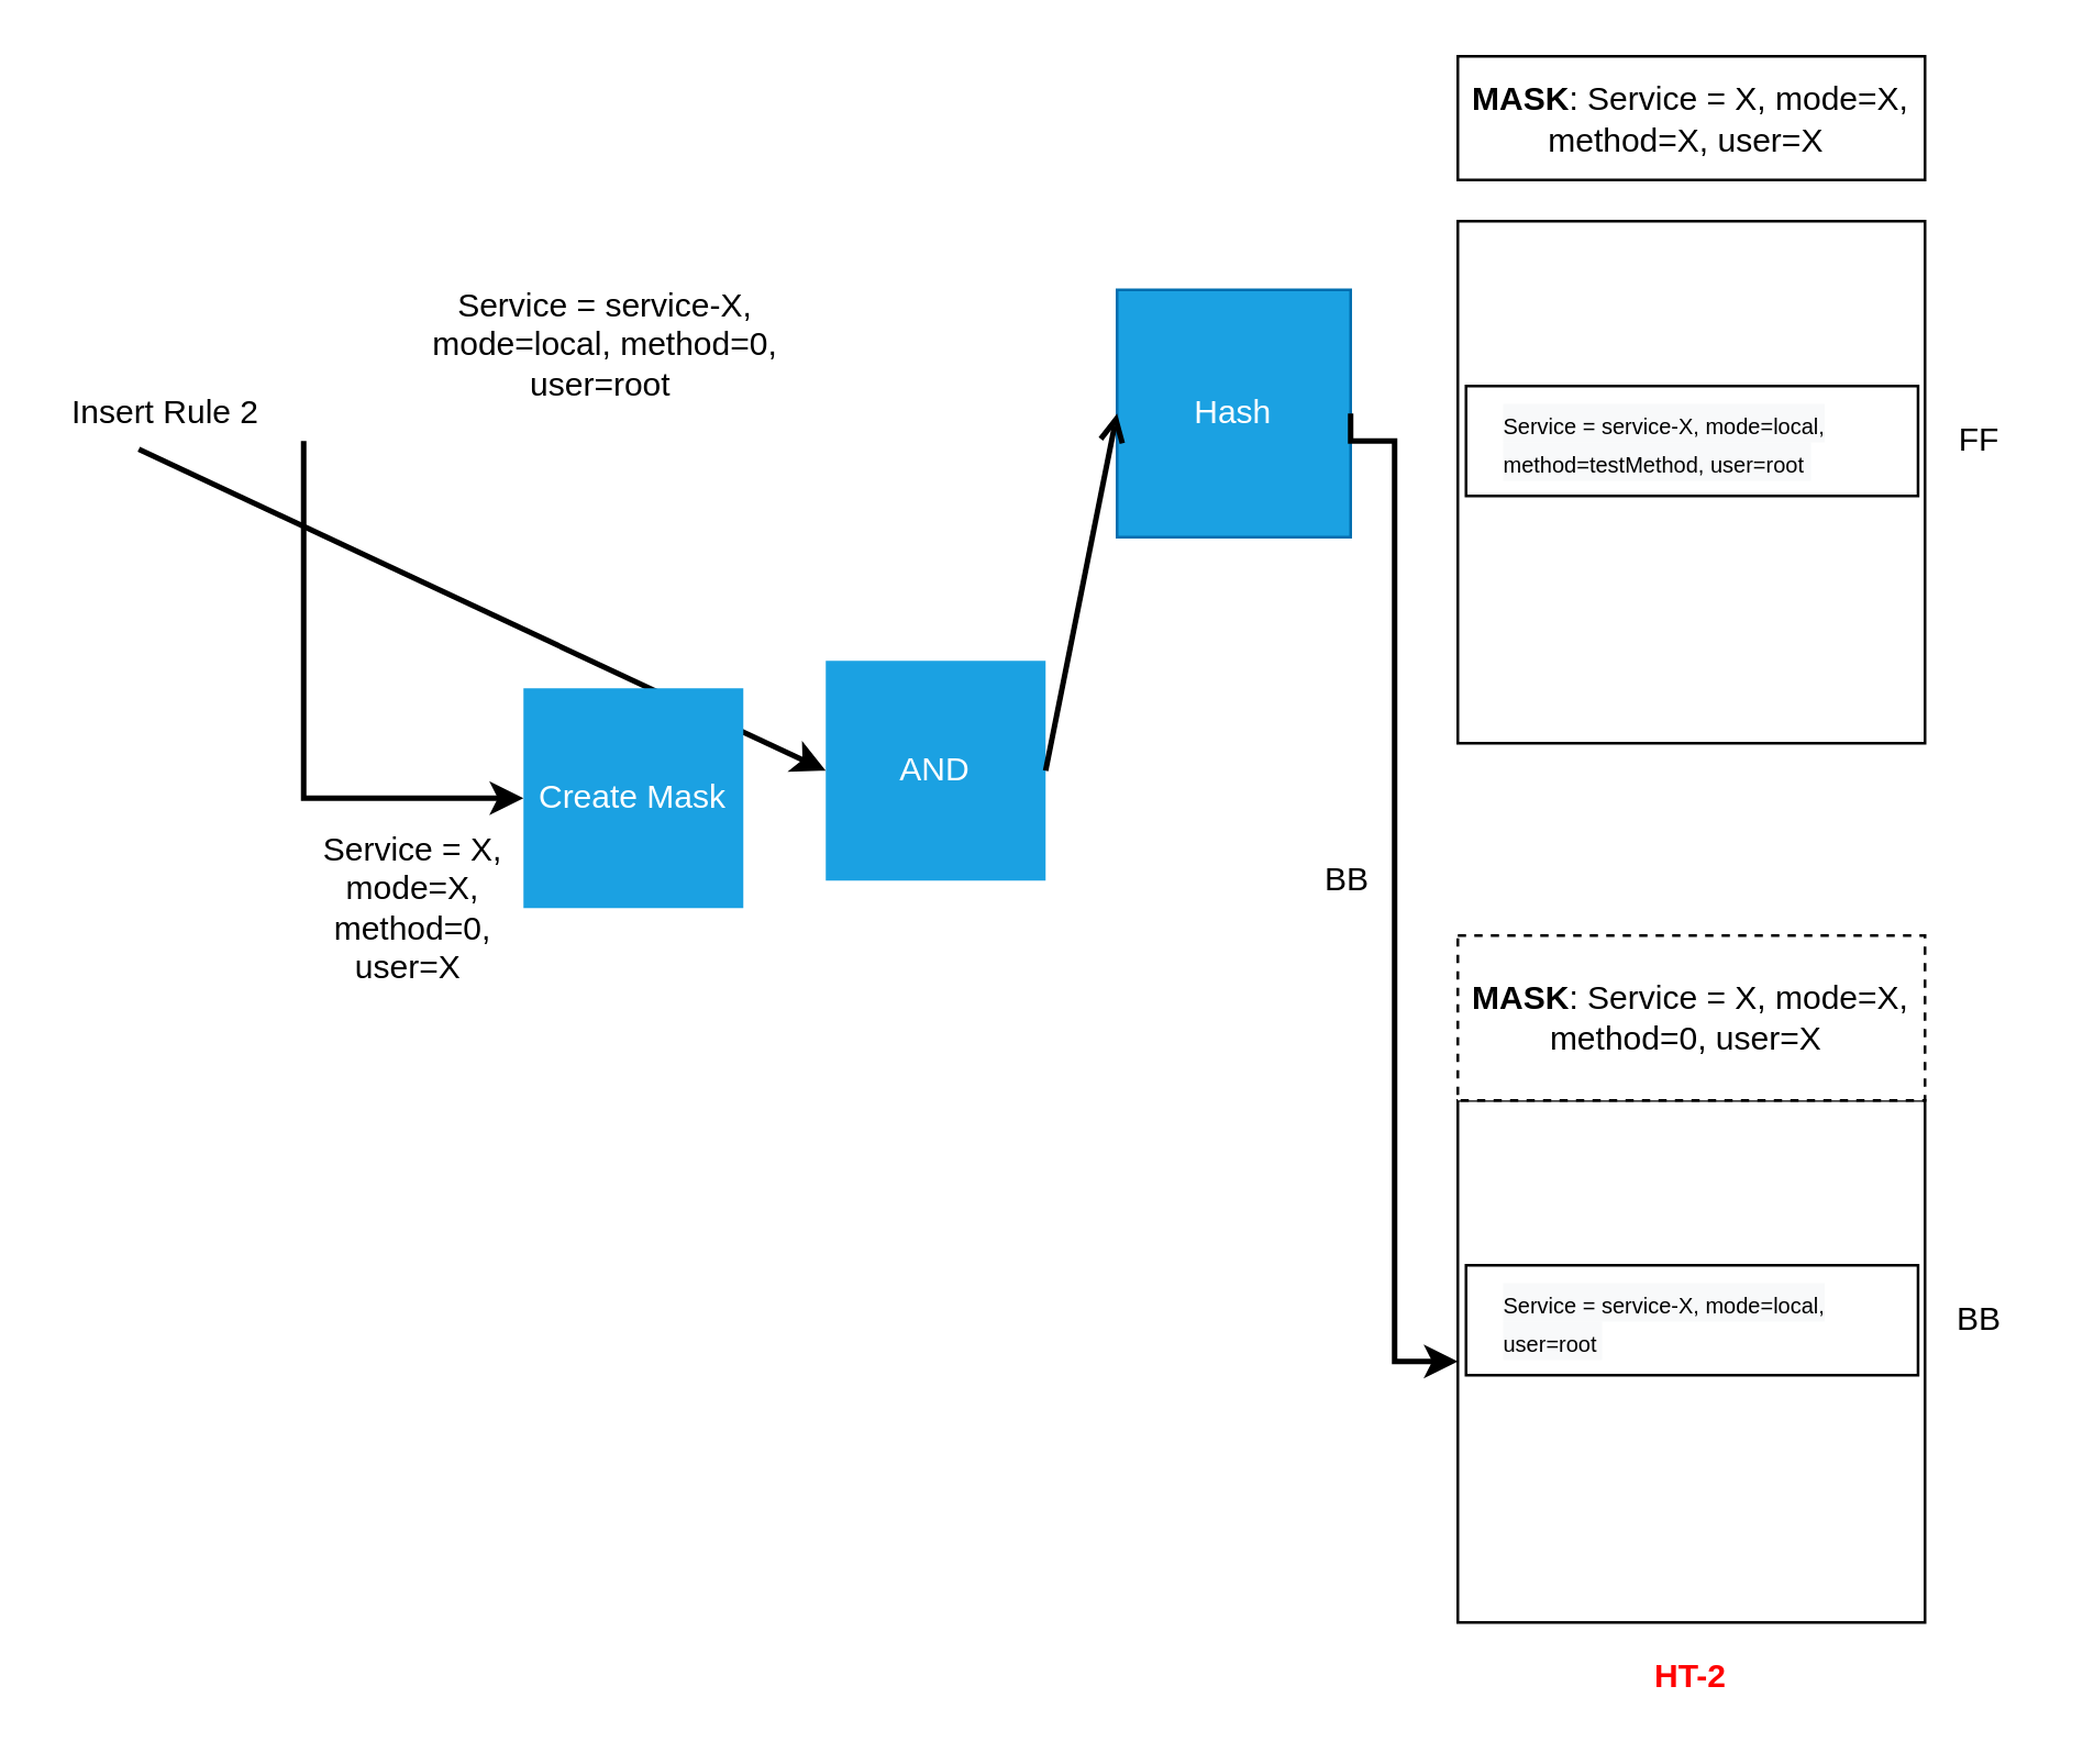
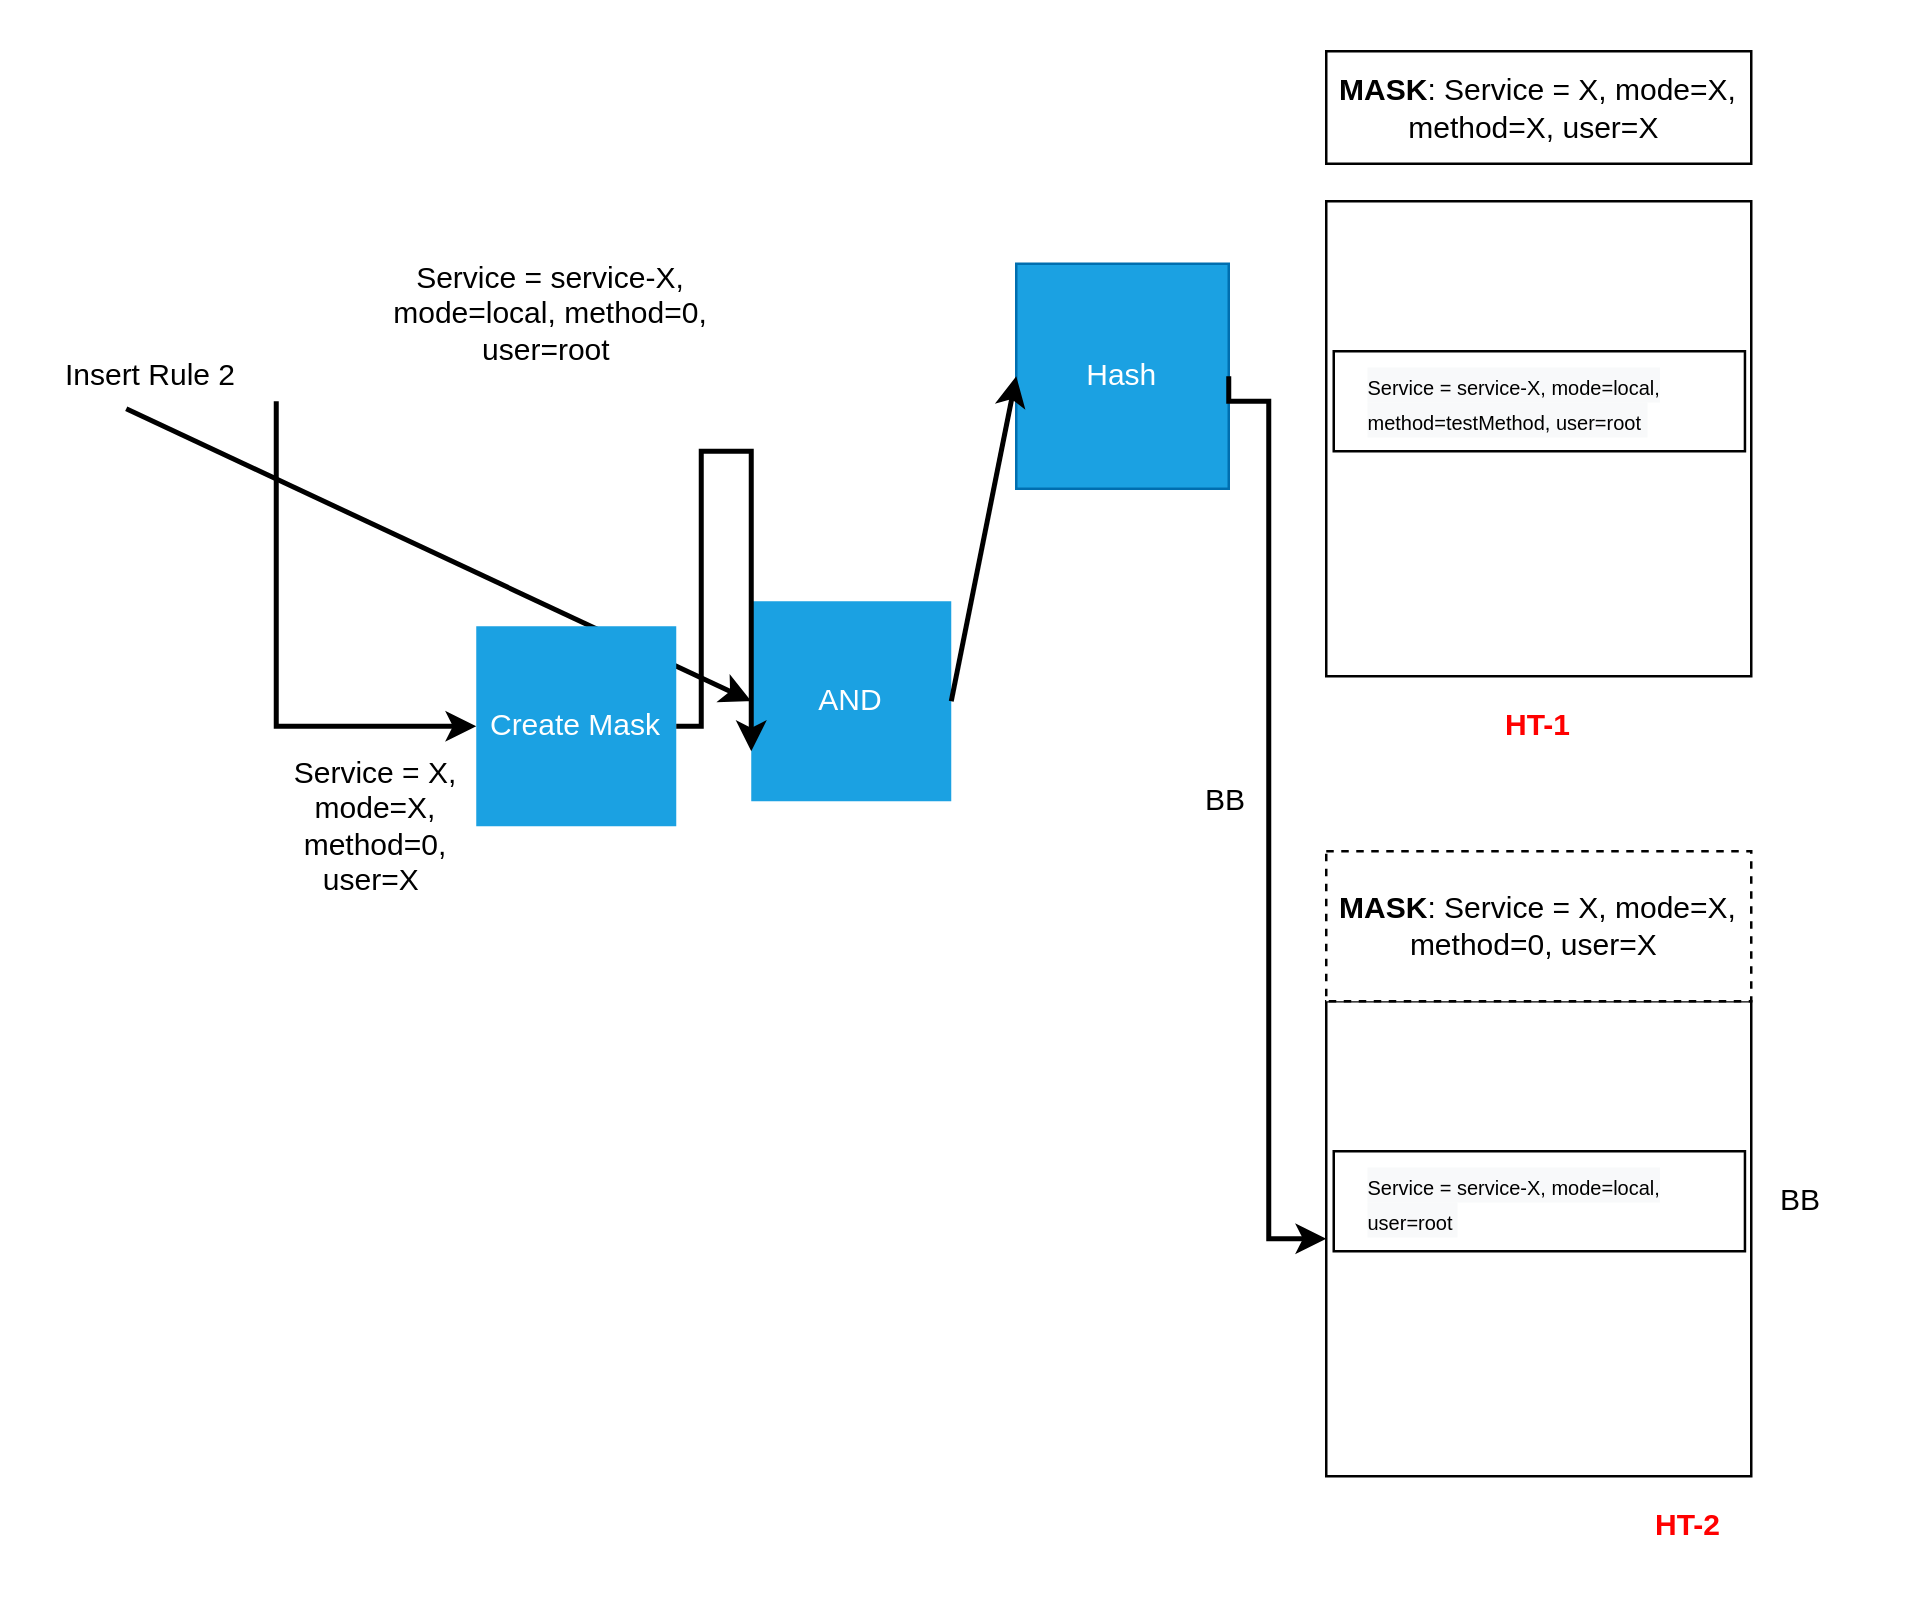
- <mxCell id="10" value="" style="endArrow=open;html=1;strokeWidth=2;exitX=1;exitY=0.5;exitDx=0;exitDy=0;entryX=0;entryY=0.5;entryDx=0;entryDy=0;" parent="1" source="4" target="8" edge="1"><mxGeometry width="50" height="50" relative="1" as="geometry"><mxPoint x="380" y="163" as="sourcePoint" /><mxPoint x="440" y="163" as="targetPoint" /></mxGeometry></mxCell>
+ <mxCell id="10" value="" style="endArrow=classic;html=1;strokeWidth=2;exitX=1;exitY=0.5;exitDx=0;exitDy=0;entryX=0;entryY=0.5;entryDx=0;entryDy=0;" parent="1" source="4" target="8" edge="1"><mxGeometry width="50" height="50" relative="1" as="geometry"><mxPoint x="380" y="163" as="sourcePoint" /><mxPoint x="440" y="163" as="targetPoint" /></mxGeometry></mxCell>
- <mxCell id="19" value="FF" style="text;html=1;strokeColor=none;fillColor=none;align=center;verticalAlign=middle;whiteSpace=wrap;rounded=0;" parent="1" vertex="1"><mxGeometry x="700" y="150" width="40" height="20" as="geometry" /></mxCell>
+ <mxCell id="9" value="" style="endArrow=classic;html=1;strokeWidth=2;exitX=1;exitY=0.5;exitDx=0;exitDy=0;entryX=0;entryY=0.75;entryDx=0;entryDy=0;edgeStyle=orthogonalEdgeStyle;rounded=0;" parent="1" source="5" target="4" edge="1"><mxGeometry width="50" height="50" relative="1" as="geometry"><mxPoint x="300" y="170" as="sourcePoint" /><mxPoint x="420" y="170" as="targetPoint" /><Array as="points"><mxPoint x="280" y="290" /><mxPoint x="280" y="180" /></Array></mxGeometry></mxCell>
+ <mxCell id="14" value="&lt;b&gt;&lt;font color=&quot;#ff0000&quot;&gt;HT-1&lt;/font&gt;&lt;/b&gt;" style="text;html=1;strokeColor=none;fillColor=none;align=center;verticalAlign=middle;whiteSpace=wrap;rounded=0;" parent="1" vertex="1"><mxGeometry x="595" y="280" width="40" height="20" as="geometry" /></mxCell>
- <mxCell id="23" value="&lt;b&gt;&lt;font color=&quot;#ff0000&quot;&gt;HT-2&lt;/font&gt;&lt;/b&gt;" style="text;html=1;strokeColor=none;fillColor=none;align=center;verticalAlign=middle;whiteSpace=wrap;rounded=0;" vertex="1" parent="1"><mxGeometry x="595" y="600" width="40" height="20" as="geometry" /></mxCell>
+ <mxCell id="23" value="&lt;b&gt;&lt;font color=&quot;#ff0000&quot;&gt;HT-2&lt;/font&gt;&lt;/b&gt;" style="text;html=1;strokeColor=none;fillColor=none;align=center;verticalAlign=middle;whiteSpace=wrap;rounded=0;" vertex="1" parent="1"><mxGeometry x="655" y="600" width="40" height="20" as="geometry" /></mxCell>
